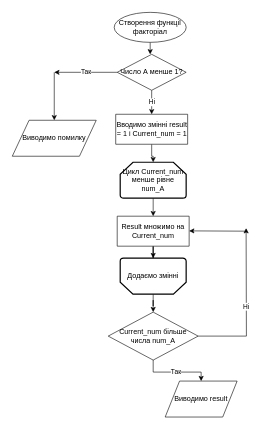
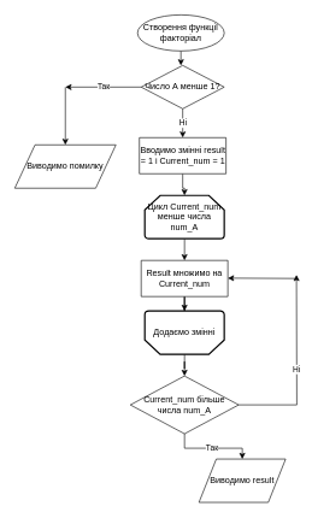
- <mxCell id="5" value="Цикл Current_num менше рівне num_A" style="strokeWidth=2;html=1;shape=mxgraph.flowchart.loop_limit;whiteSpace=wrap;" vertex="1" parent="1"><mxGeometry x="200" y="270" width="110" height="60" as="geometry" /></mxCell>
+ <mxCell id="5" value="Цикл Current_num менше числа num_A" style="strokeWidth=2;html=1;shape=mxgraph.flowchart.loop_limit;whiteSpace=wrap;" vertex="1" parent="1"><mxGeometry x="200" y="270" width="110" height="60" as="geometry" /></mxCell>
